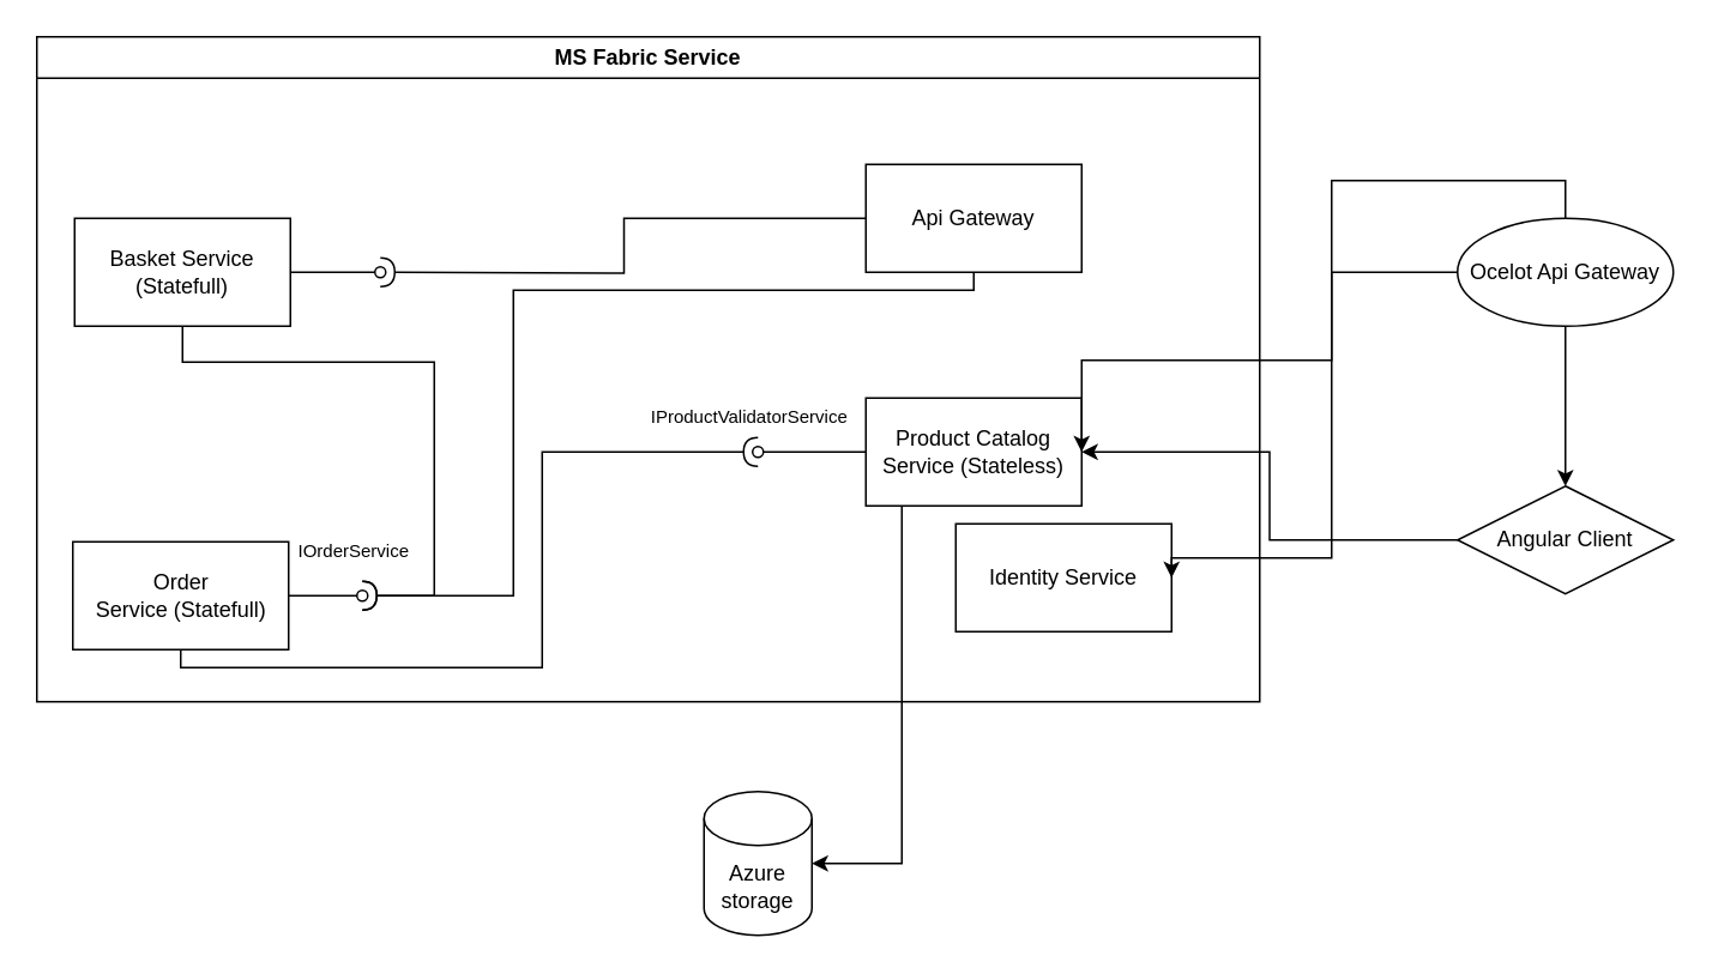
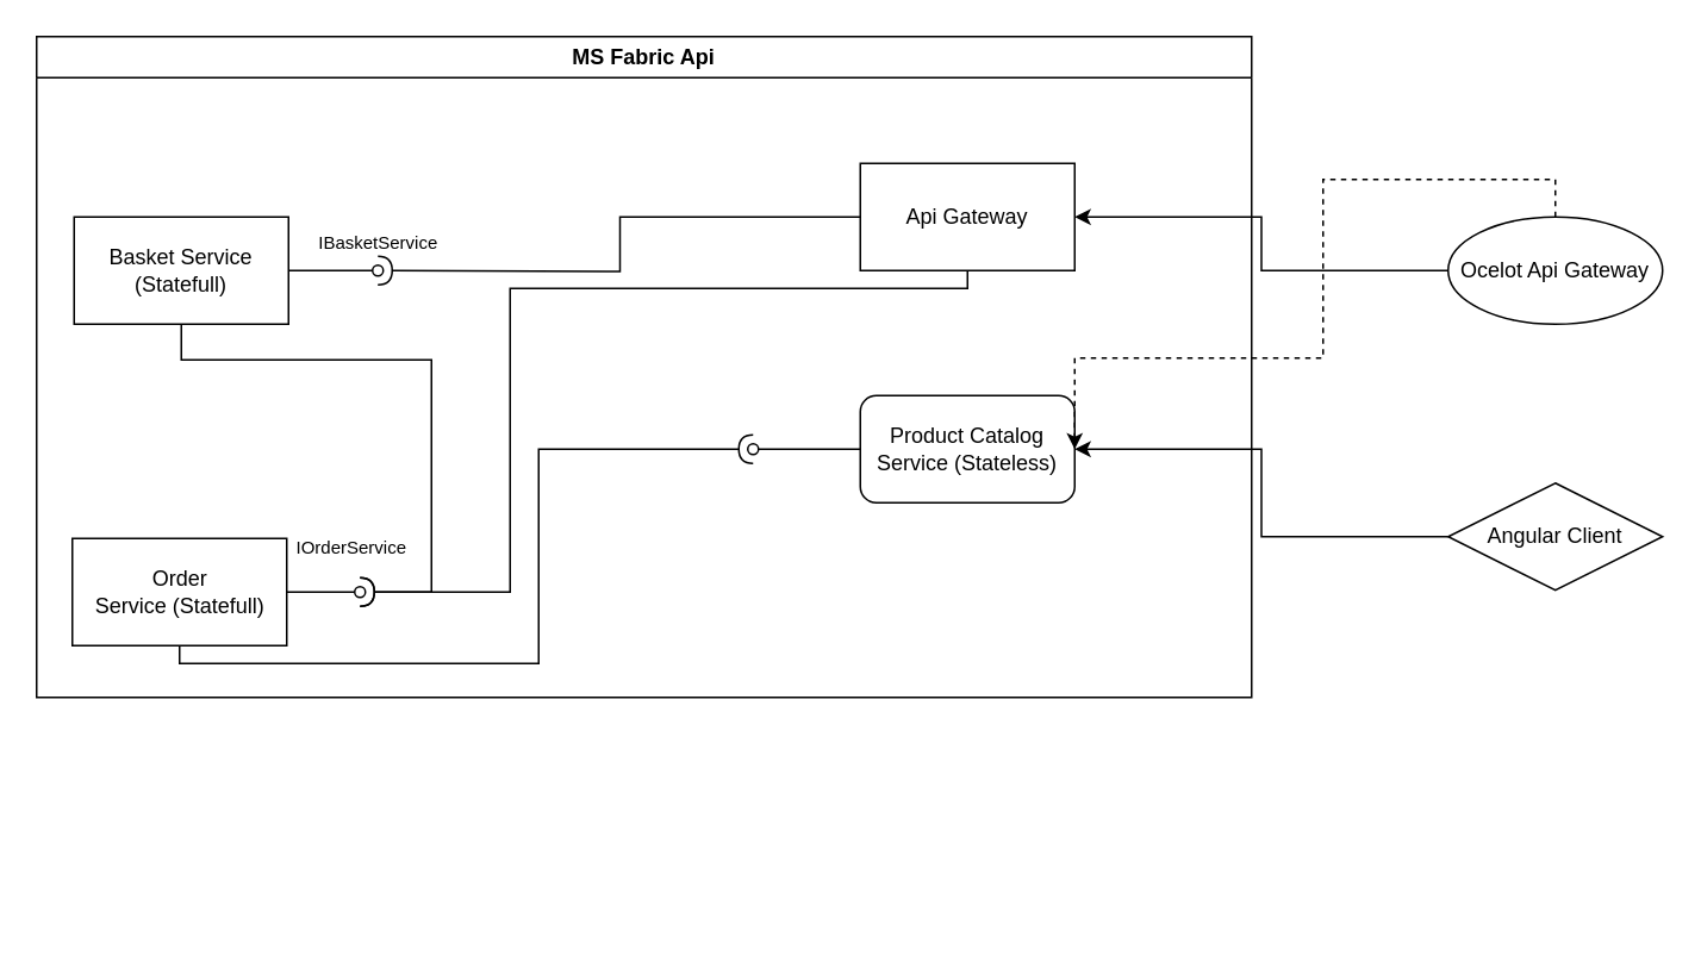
- <mxCell id="2" value="MS Fabric Service" style="swimlane;whiteSpace=wrap;html=1;" vertex="1" parent="1"><mxGeometry x="20" y="20" width="680" height="370" as="geometry" /></mxCell>
+ <mxCell id="2" value="MS Fabric Api" style="swimlane;whiteSpace=wrap;html=1;" vertex="1" parent="1"><mxGeometry x="20" y="20" width="680" height="370" as="geometry" /></mxCell>
- <mxCell id="19" style="edgeStyle=orthogonalEdgeStyle;rounded=0;orthogonalLoop=1;jettySize=auto;html=1;entryX=1;entryY=0.5;entryDx=0;entryDy=0;" edge="1" parent="1" source="21" target="4"><mxGeometry relative="1" as="geometry"><Array as="points"><mxPoint x="740" y="100" /><mxPoint x="740" y="200" /></Array></mxGeometry></mxCell>
+ <mxCell id="19" style="edgeStyle=orthogonalEdgeStyle;rounded=0;orthogonalLoop=1;jettySize=auto;html=1;entryX=1;entryY=0.5;entryDx=0;entryDy=0;dashed=1;" edge="1" parent="1" source="21" target="4"><mxGeometry relative="1" as="geometry"><Array as="points"><mxPoint x="740" y="100" /><mxPoint x="740" y="200" /></Array></mxGeometry></mxCell>
+ <mxCell id="15" value="IBasketService" style="text;html=1;align=center;verticalAlign=middle;resizable=0;points=[];autosize=1;strokeColor=none;fillColor=none;fontSize=10;" vertex="1" parent="2"><mxGeometry x="146" y="100" width="90" height="30" as="geometry" /></mxCell>
- <mxCell id="18" style="edgeStyle=orthogonalEdgeStyle;rounded=0;orthogonalLoop=1;jettySize=auto;html=1;" edge="1" parent="1" source="21" target="23"><mxGeometry relative="1" as="geometry" /></mxCell>
+ <mxCell id="18" style="edgeStyle=orthogonalEdgeStyle;rounded=0;orthogonalLoop=1;jettySize=auto;html=1;entryX=1;entryY=0.5;entryDx=0;entryDy=0;" edge="1" parent="1" source="21" target="9"><mxGeometry relative="1" as="geometry" /></mxCell>
- <mxCell id="17" value="IProductValidatorService" style="text;html=1;align=center;verticalAlign=middle;resizable=0;points=[];autosize=1;strokeColor=none;fillColor=none;fontSize=10;" vertex="1" parent="2"><mxGeometry x="331" y="196" width="130" height="30" as="geometry" /></mxCell>
- <mxCell id="4" value="Product Catalog&lt;br&gt;Service (Stateless)" style="rounded=0;whiteSpace=wrap;html=1;" vertex="1" parent="2"><mxGeometry x="461" y="201" width="120" height="60" as="geometry" /></mxCell>
+ <mxCell id="4" value="Product Catalog&lt;br&gt;Service (Stateless)" style="whiteSpace=wrap;html=1;rounded=1;" vertex="1" parent="2"><mxGeometry x="461" y="201" width="120" height="60" as="geometry" /></mxCell>
- <mxCell id="20" style="edgeStyle=orthogonalEdgeStyle;rounded=0;orthogonalLoop=1;jettySize=auto;html=1;entryX=1;entryY=0.5;entryDx=0;entryDy=0;" edge="1" parent="1" source="21" target="5"><mxGeometry relative="1" as="geometry"><Array as="points"><mxPoint x="740" y="151" /><mxPoint x="740" y="310" /><mxPoint x="651" y="310" /></Array></mxGeometry></mxCell>
- <mxCell id="5" value="Identity Service" style="rounded=0;whiteSpace=wrap;html=1;" vertex="1" parent="2"><mxGeometry x="511" y="271" width="120" height="60" as="geometry" /></mxCell>
- <mxCell id="25" style="edgeStyle=orthogonalEdgeStyle;rounded=0;orthogonalLoop=1;jettySize=auto;html=1;entryX=1;entryY=0.5;entryDx=0;entryDy=0;entryPerimeter=0;" edge="1" parent="1" source="4" target="24"><mxGeometry relative="1" as="geometry"><Array as="points"><mxPoint x="501" y="480" /></Array></mxGeometry></mxCell>
- <mxCell id="24" value="Azure storage" style="shape=cylinder3;whiteSpace=wrap;html=1;boundedLbl=1;backgroundOutline=1;size=15;" vertex="1" parent="1"><mxGeometry x="391" y="440" width="60" height="80" as="geometry" /></mxCell>
